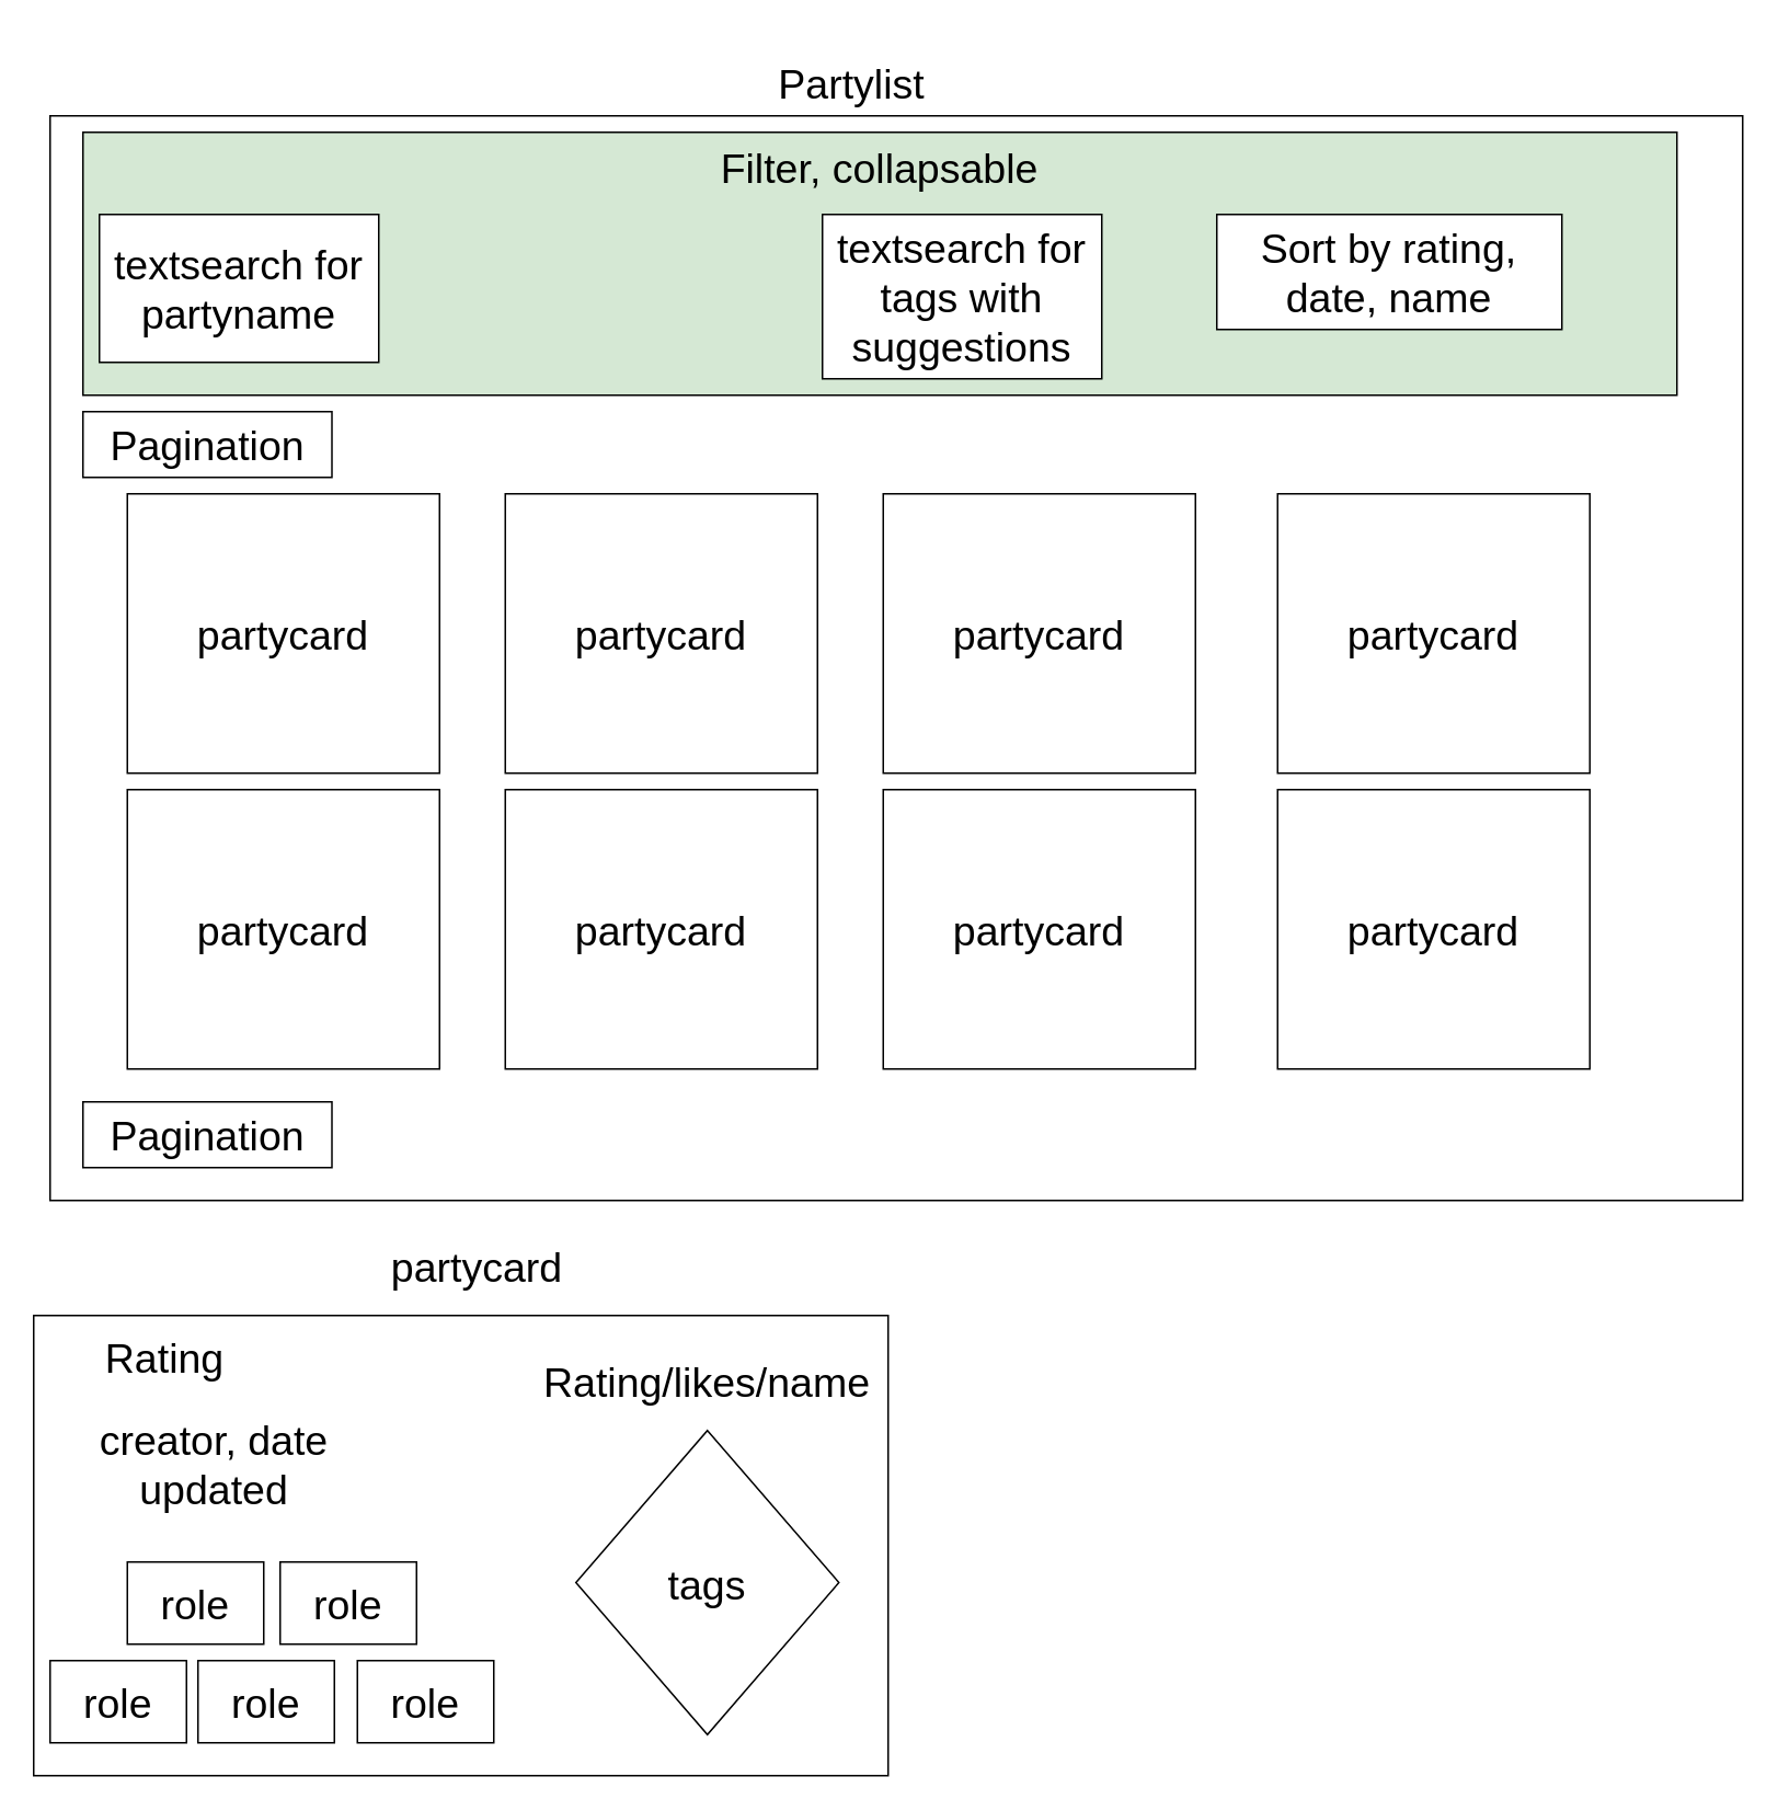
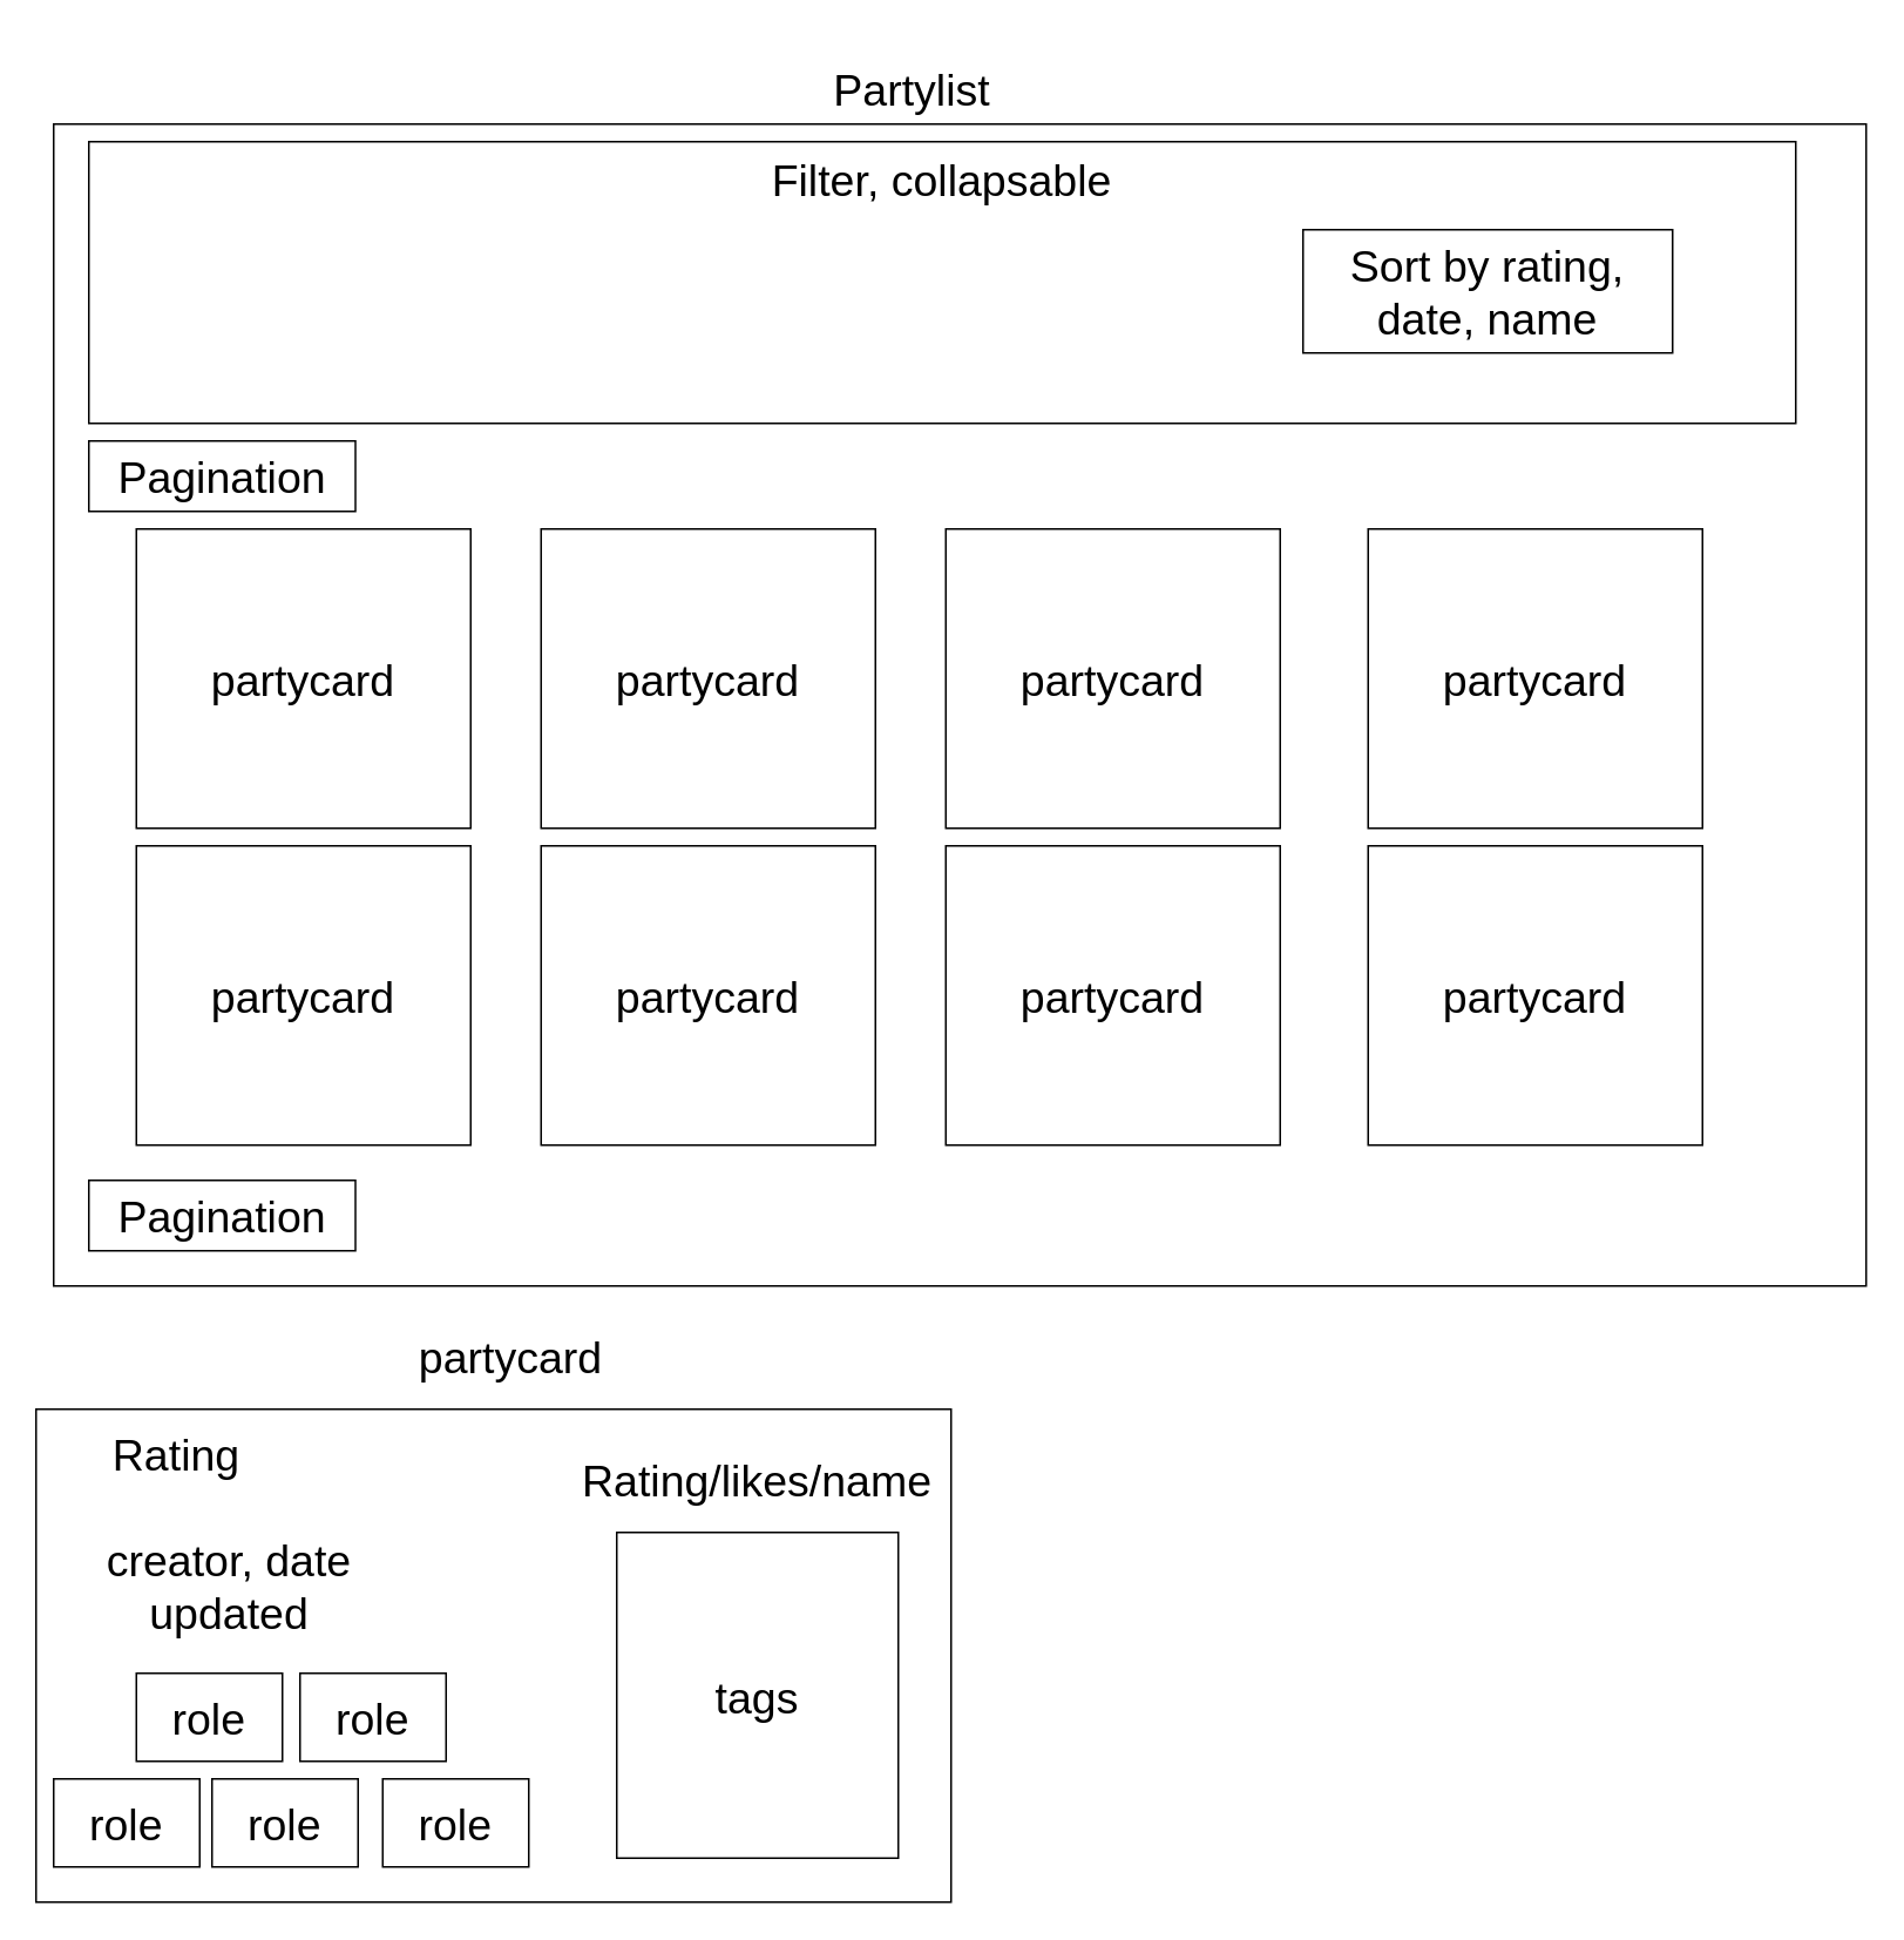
- <mxCell id="3" value="Filter, collapsable" style="rounded=0;whiteSpace=wrap;html=1;fontSize=25;verticalAlign=top;fillColor=#d5e8d4;" vertex="1" parent="1"><mxGeometry x="50" y="80" width="970" height="160" as="geometry" /></mxCell>
+ <mxCell id="3" value="Filter, collapsable" style="rounded=0;whiteSpace=wrap;html=1;fontSize=25;verticalAlign=top;" vertex="1" parent="1"><mxGeometry x="50" y="80" width="970" height="160" as="geometry" /></mxCell>
- <mxCell id="17" value="textsearch for partyname" style="rounded=0;whiteSpace=wrap;html=1;fontSize=25;" vertex="1" parent="1"><mxGeometry x="60" y="130" width="170" height="90" as="geometry" /></mxCell>
- <mxCell id="18" value="textsearch for tags with suggestions" style="rounded=0;whiteSpace=wrap;html=1;fontSize=25;" vertex="1" parent="1"><mxGeometry x="500" y="130" width="170" height="100" as="geometry" /></mxCell>
- <mxCell id="12" value="creator, date updated" style="text;html=1;strokeColor=none;fillColor=none;align=center;verticalAlign=middle;whiteSpace=wrap;rounded=0;fontSize=25;" vertex="1" parent="1"><mxGeometry x="30" y="870" width="200" height="40" as="geometry" /></mxCell>
+ <mxCell id="12" value="creator, date updated" style="text;html=1;strokeColor=none;fillColor=none;align=center;verticalAlign=middle;whiteSpace=wrap;rounded=0;fontSize=25;" vertex="1" parent="1"><mxGeometry x="30" y="880" width="200" height="40" as="geometry" /></mxCell>
- <mxCell id="13" value="tags" style="rhombus;whiteSpace=wrap;html=1;fontSize=25;" vertex="1" parent="1"><mxGeometry x="350" y="870" width="160" height="185" as="geometry" /></mxCell>
+ <mxCell id="13" value="tags" style="rounded=0;whiteSpace=wrap;html=1;fontSize=25;" vertex="1" parent="1"><mxGeometry x="350" y="870" width="160" height="185" as="geometry" /></mxCell>
